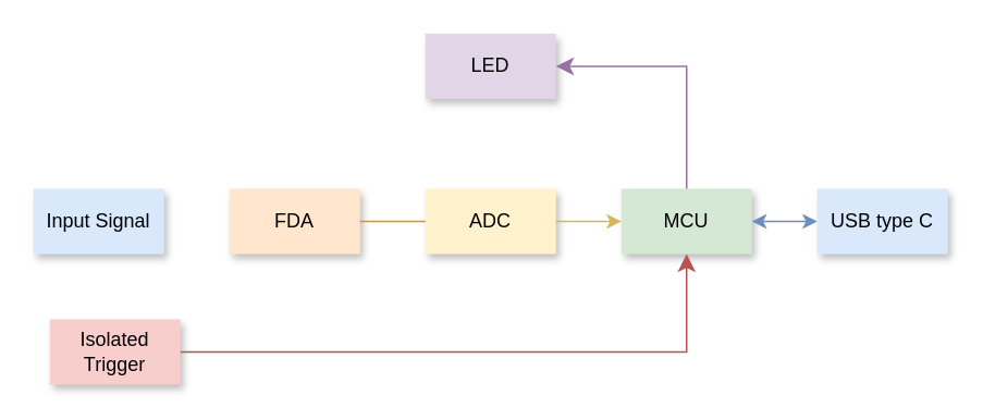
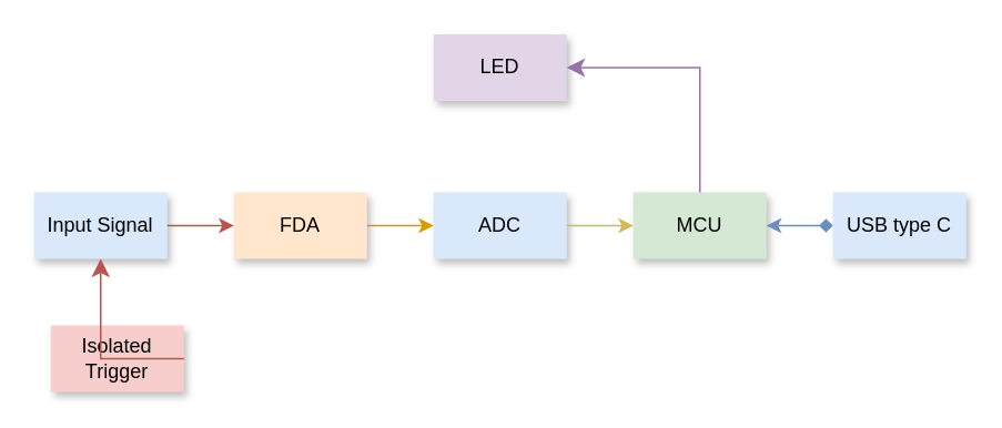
+ <mxCell id="7" value="" style="endArrow=classic;html=1;rounded=0;exitX=1;exitY=0.5;exitDx=0;exitDy=0;entryX=0;entryY=0.5;entryDx=0;entryDy=0;fillColor=#f8cecc;strokeColor=#b85450;" edge="1" parent="1" source="2" target="3"><mxGeometry width="50" height="50" relative="1" as="geometry"><mxPoint x="160" y="145" as="sourcePoint" /><mxPoint x="210" y="95" as="targetPoint" /></mxGeometry></mxCell>
- <mxCell id="8" value="" style="endArrow=none;html=1;rounded=0;exitX=1;exitY=0.5;exitDx=0;exitDy=0;entryX=0;entryY=0.5;entryDx=0;entryDy=0;fillColor=#ffe6cc;strokeColor=#d79b00;" edge="1" parent="1" source="3" target="4"><mxGeometry width="50" height="50" relative="1" as="geometry"><mxPoint x="110" y="145" as="sourcePoint" /><mxPoint x="150" y="145" as="targetPoint" /></mxGeometry></mxCell>
+ <mxCell id="8" value="" style="endArrow=classic;html=1;rounded=0;exitX=1;exitY=0.5;exitDx=0;exitDy=0;entryX=0;entryY=0.5;entryDx=0;entryDy=0;fillColor=#ffe6cc;strokeColor=#d79b00;" edge="1" parent="1" source="3" target="4"><mxGeometry width="50" height="50" relative="1" as="geometry"><mxPoint x="110" y="145" as="sourcePoint" /><mxPoint x="150" y="145" as="targetPoint" /></mxGeometry></mxCell>
- <mxCell id="4" value="ADC" style="rounded=0;whiteSpace=wrap;html=1;fillColor=#fff2cc;strokeColor=none;shadow=1;" vertex="1" parent="1"><mxGeometry x="260" y="115" width="80" height="40" as="geometry" /></mxCell>
+ <mxCell id="4" value="ADC" style="rounded=0;whiteSpace=wrap;html=1;fillColor=#dae8fc;strokeColor=none;shadow=1;" vertex="1" parent="1"><mxGeometry x="260" y="115" width="80" height="40" as="geometry" /></mxCell>
- <mxCell id="14" value="" style="endArrow=classic;html=1;rounded=0;exitX=1;exitY=0.5;exitDx=0;exitDy=0;entryX=0;entryY=0.5;entryDx=0;entryDy=0;fillColor=#dae8fc;strokeColor=#6c8ebf;startArrow=classic;startFill=1;" edge="1" parent="1" source="5" target="13"><mxGeometry width="50" height="50" relative="1" as="geometry"><mxPoint x="350" y="145" as="sourcePoint" /><mxPoint x="390" y="145" as="targetPoint" /></mxGeometry></mxCell>
+ <mxCell id="14" value="" style="endArrow=diamond;html=1;rounded=0;exitX=1;exitY=0.5;exitDx=0;exitDy=0;entryX=0;entryY=0.5;entryDx=0;entryDy=0;fillColor=#dae8fc;strokeColor=#6c8ebf;startArrow=classic;startFill=1;" edge="1" parent="1" source="5" target="13"><mxGeometry width="50" height="50" relative="1" as="geometry"><mxPoint x="350" y="145" as="sourcePoint" /><mxPoint x="390" y="145" as="targetPoint" /></mxGeometry></mxCell>
- <mxCell id="10" value="" style="edgeStyle=segmentEdgeStyle;endArrow=classic;html=1;curved=0;rounded=0;endSize=8;startSize=8;exitX=1;exitY=0.5;exitDx=0;exitDy=0;entryX=0.5;entryY=1;entryDx=0;entryDy=0;startArrow=none;startFill=0;fillColor=#f8cecc;strokeColor=#b85450;" edge="1" parent="1" source="6" target="5"><mxGeometry width="50" height="50" relative="1" as="geometry"><mxPoint x="170" y="195" as="sourcePoint" /><mxPoint x="220" y="145" as="targetPoint" /></mxGeometry></mxCell>
+ <mxCell id="10" value="" style="edgeStyle=segmentEdgeStyle;endArrow=classic;html=1;curved=0;rounded=0;endSize=8;startSize=8;exitX=1;exitY=0.5;exitDx=0;exitDy=0;startArrow=none;startFill=0;fillColor=#f8cecc;strokeColor=#b85450;" edge="1" parent="1" source="6" target="2"><mxGeometry width="50" height="50" relative="1" as="geometry"><mxPoint x="170" y="195" as="sourcePoint" /><mxPoint x="220" y="145" as="targetPoint" /></mxGeometry></mxCell>
